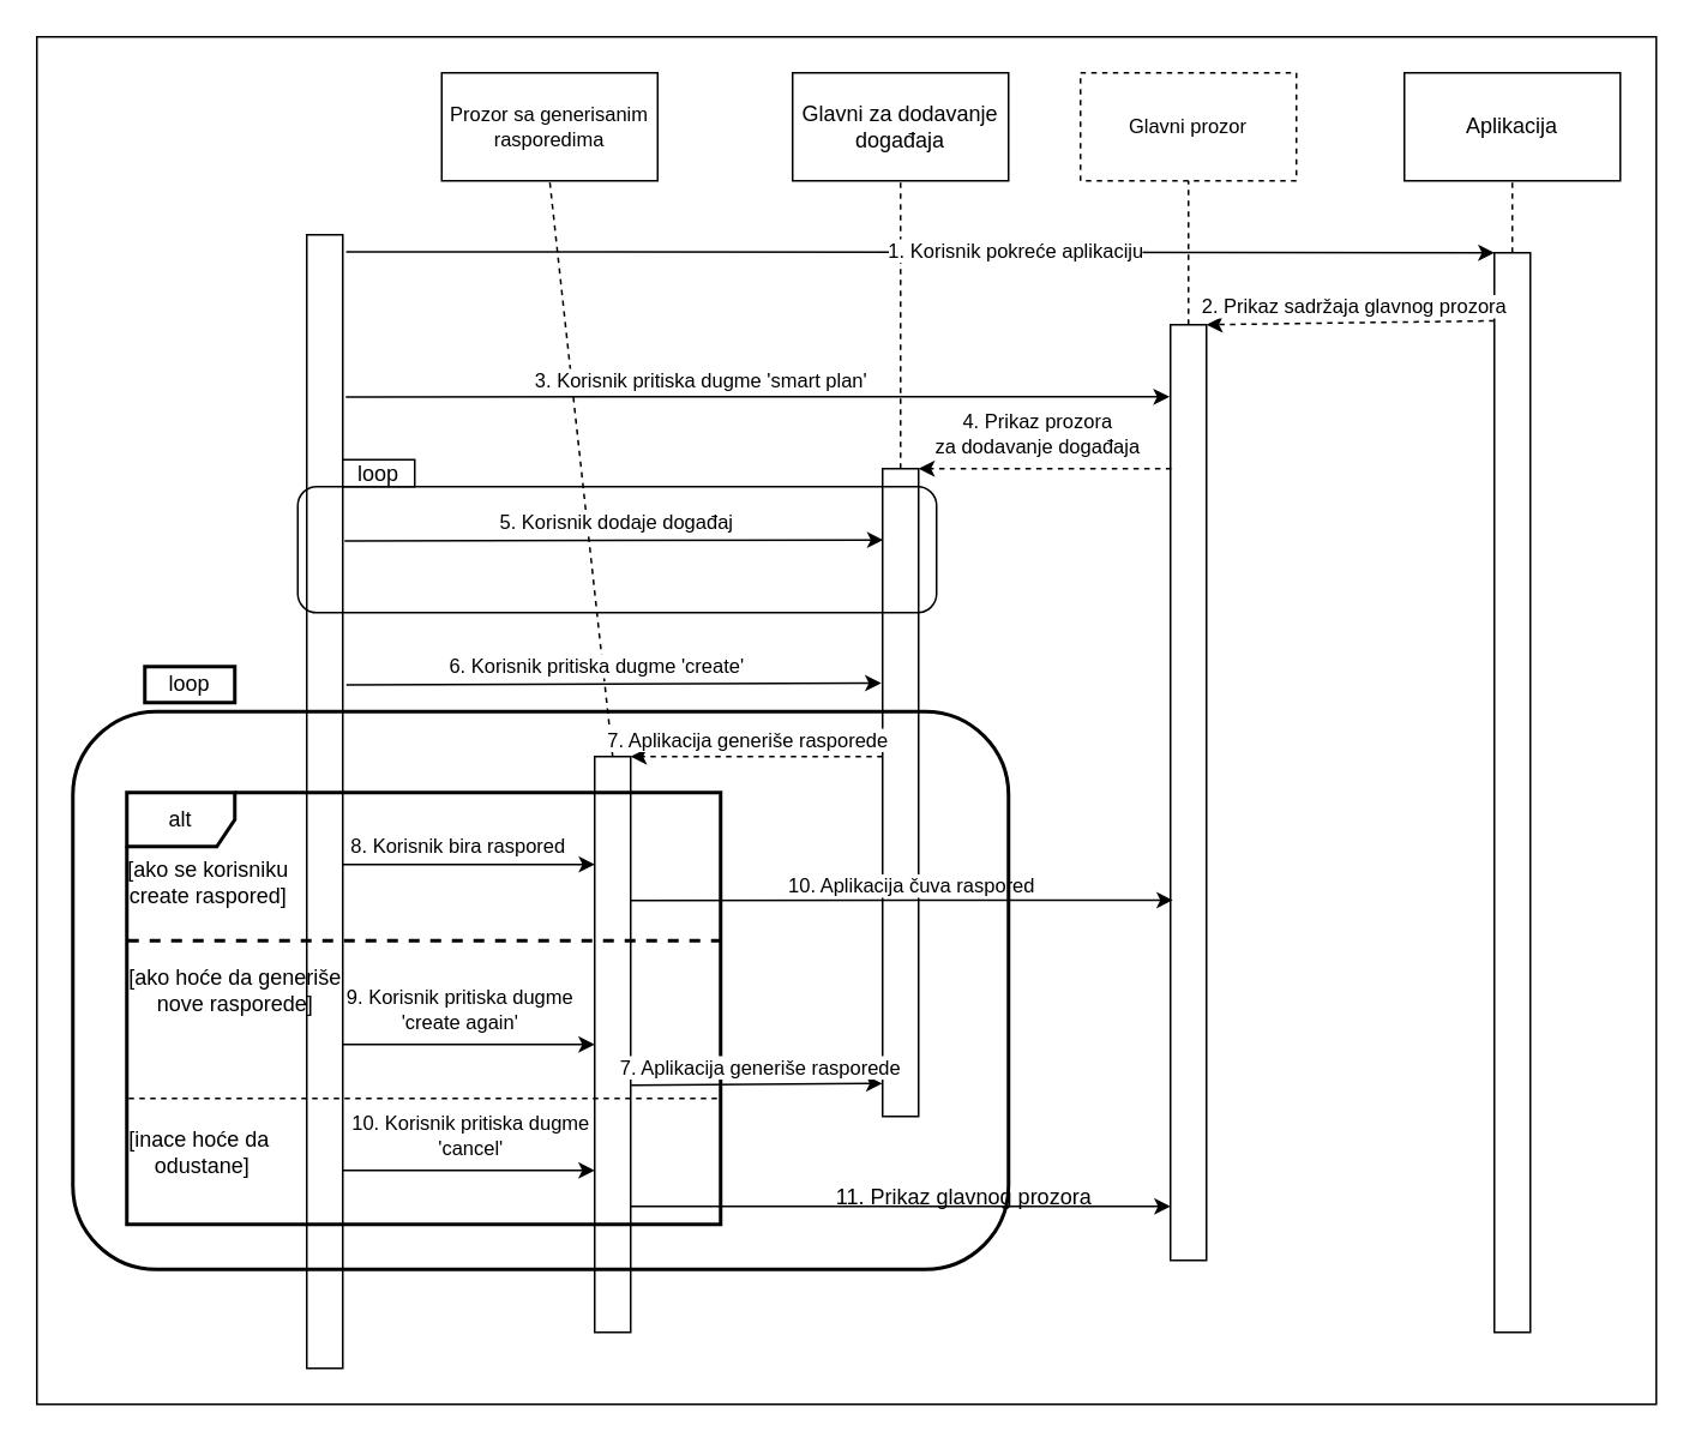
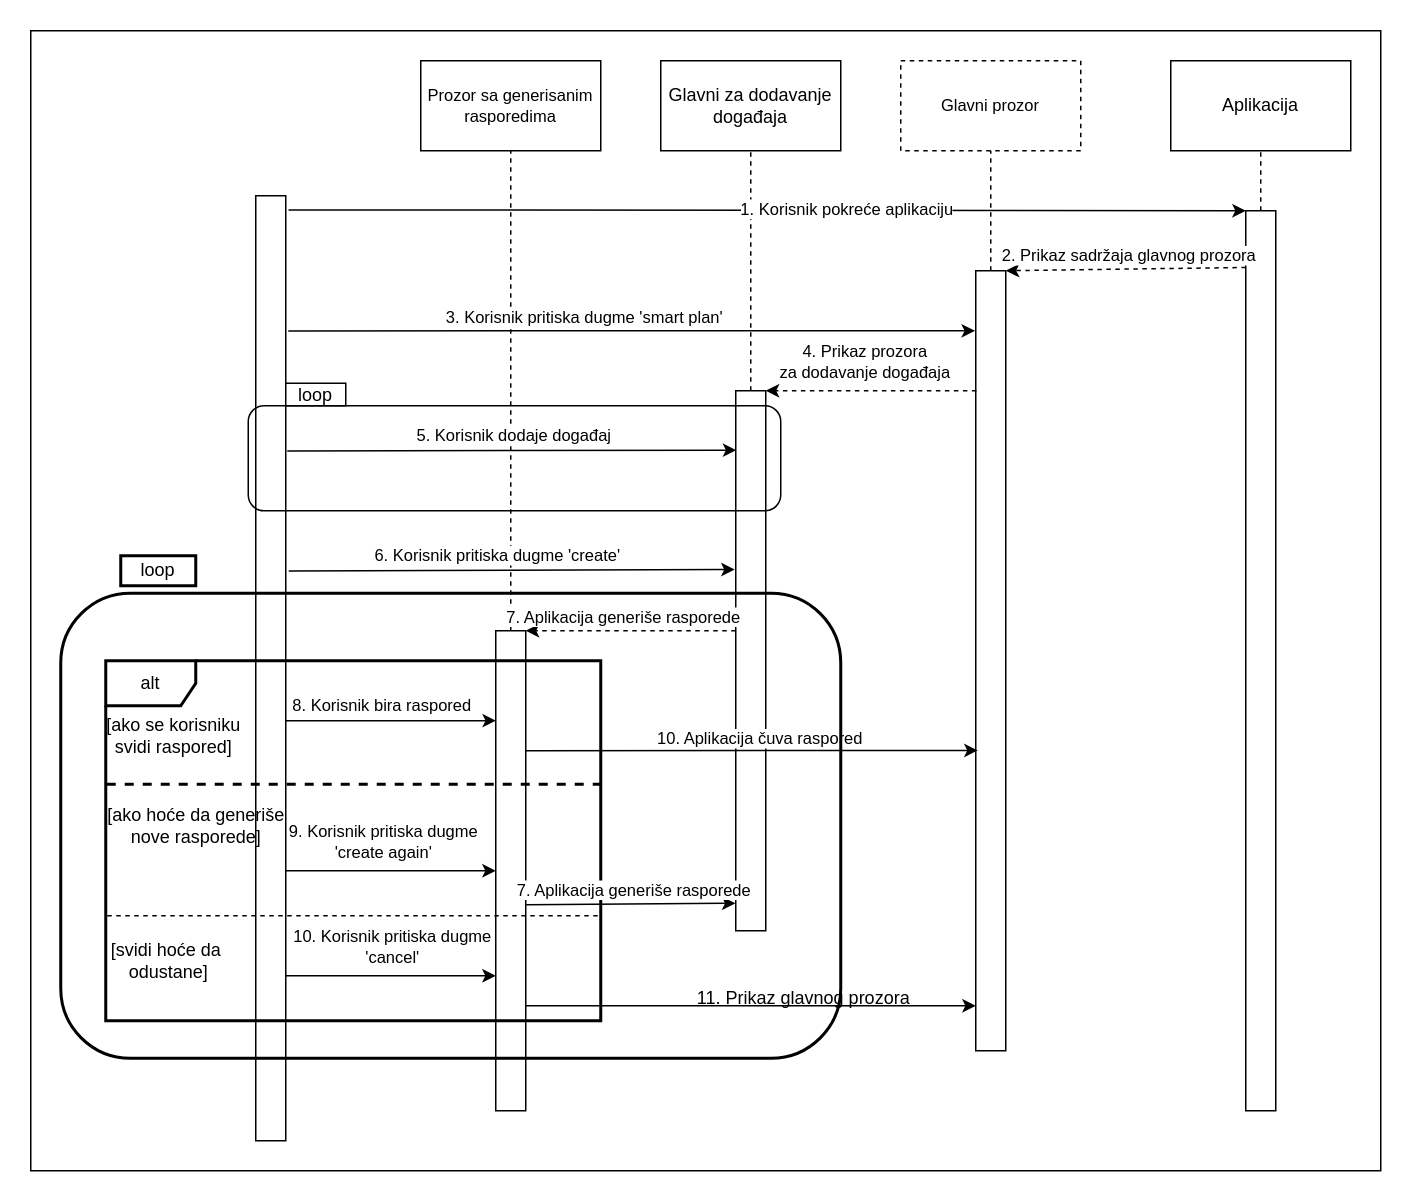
- <mxCell id="14" value="Prozor sa generisanim rasporedima" style="rounded=0;whiteSpace=wrap;html=1;fontFamily=Helvetica;fontSize=11;fontColor=default;" parent="1" vertex="1"><mxGeometry x="245" y="40" width="120" height="60" as="geometry" /></mxCell>
+ <mxCell id="14" value="Prozor sa generisanim rasporedima" style="rounded=0;whiteSpace=wrap;html=1;fontFamily=Helvetica;fontSize=11;fontColor=default;" parent="1" vertex="1"><mxGeometry x="280" y="40" width="120" height="60" as="geometry" /></mxCell>
- <mxCell id="34" value="[ako se korisniku&lt;br&gt;create raspored]" style="text;html=1;align=center;verticalAlign=middle;resizable=0;points=[];autosize=1;strokeColor=none;fillColor=none;" parent="1" vertex="1"><mxGeometry x="60" y="470" width="110" height="40" as="geometry" /></mxCell>
+ <mxCell id="34" value="[ako se korisniku&lt;br&gt;svidi raspored]" style="text;html=1;align=center;verticalAlign=middle;resizable=0;points=[];autosize=1;strokeColor=none;fillColor=none;" parent="1" vertex="1"><mxGeometry x="60" y="470" width="110" height="40" as="geometry" /></mxCell>
- <mxCell id="45" value="[inace hoće da&lt;br&gt;&amp;nbsp;odustane]" style="text;html=1;align=center;verticalAlign=middle;resizable=0;points=[];autosize=1;strokeColor=none;fillColor=none;" parent="1" vertex="1"><mxGeometry x="60" y="620" width="100" height="40" as="geometry" /></mxCell>
+ <mxCell id="45" value="[svidi hoće da&lt;br&gt;&amp;nbsp;odustane]" style="text;html=1;align=center;verticalAlign=middle;resizable=0;points=[];autosize=1;strokeColor=none;fillColor=none;" parent="1" vertex="1"><mxGeometry x="60" y="620" width="100" height="40" as="geometry" /></mxCell>
